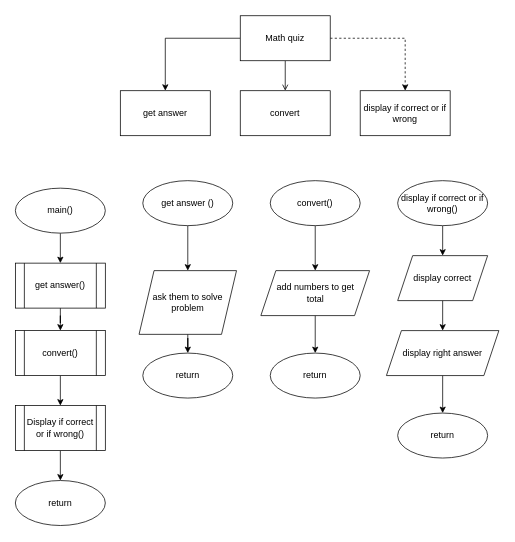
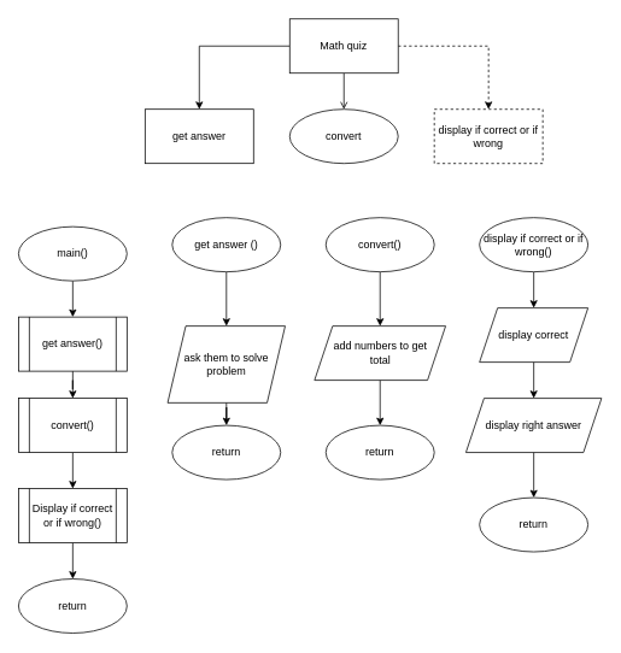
- <mxCell id="3" value="convert" style="rounded=0;whiteSpace=wrap;html=1;" vertex="1" parent="1"><mxGeometry x="320" y="120" width="120" height="60" as="geometry" /></mxCell>
+ <mxCell id="3" value="convert" style="ellipse;whiteSpace=wrap;html=1;" vertex="1" parent="1"><mxGeometry x="320" y="120" width="120" height="60" as="geometry" /></mxCell>
- <mxCell id="2" value="display if correct or if wrong" style="rounded=0;whiteSpace=wrap;html=1;" vertex="1" parent="1"><mxGeometry x="480" y="120" width="120" height="60" as="geometry" /></mxCell>
+ <mxCell id="2" value="display if correct or if wrong" style="rounded=0;whiteSpace=wrap;html=1;dashed=1;" vertex="1" parent="1"><mxGeometry x="480" y="120" width="120" height="60" as="geometry" /></mxCell>
